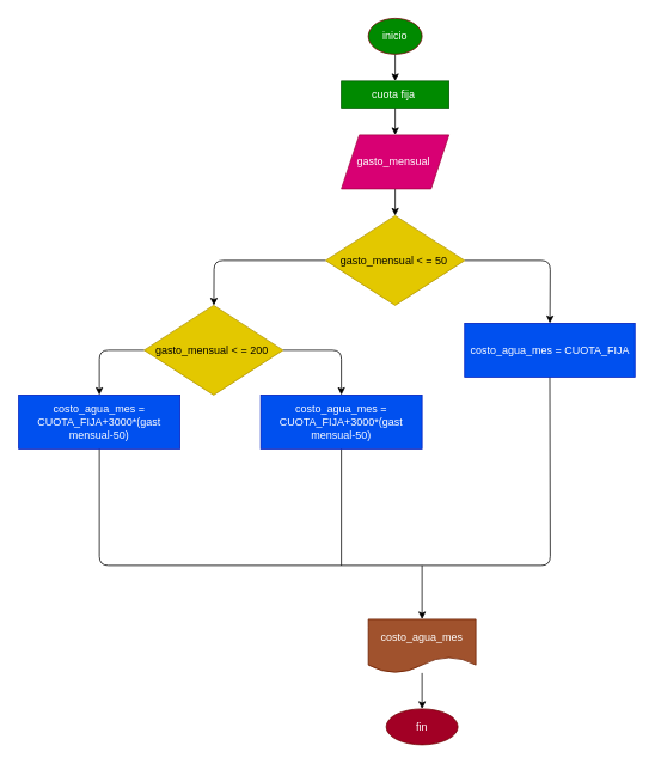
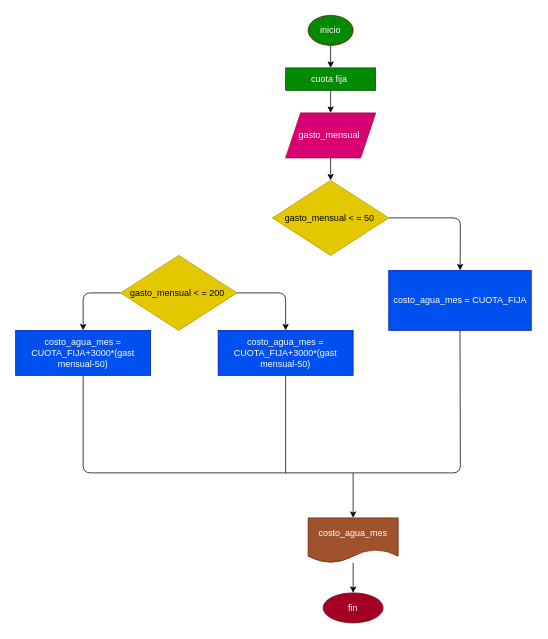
- <mxCell id="8" value="" style="edgeStyle=none;html=1;" edge="1" parent="1" source="10" target="13"><mxGeometry relative="1" as="geometry"><Array as="points"><mxPoint x="238" y="290" /></Array></mxGeometry></mxCell>
- <mxCell id="18" value="costo_agua_mes = CUOTA_FIJA" style="whiteSpace=wrap;html=1;fillColor=#0050ef;fontColor=#ffffff;strokeColor=#001DBC;" vertex="1" parent="1"><mxGeometry x="517.5" y="360" width="190" height="60" as="geometry" /></mxCell>
+ <mxCell id="18" value="costo_agua_mes = CUOTA_FIJA" style="whiteSpace=wrap;html=1;fillColor=#0050ef;fontColor=#ffffff;strokeColor=#001DBC;" vertex="1" parent="1"><mxGeometry x="517.5" y="360" width="190" height="80" as="geometry" /></mxCell>
